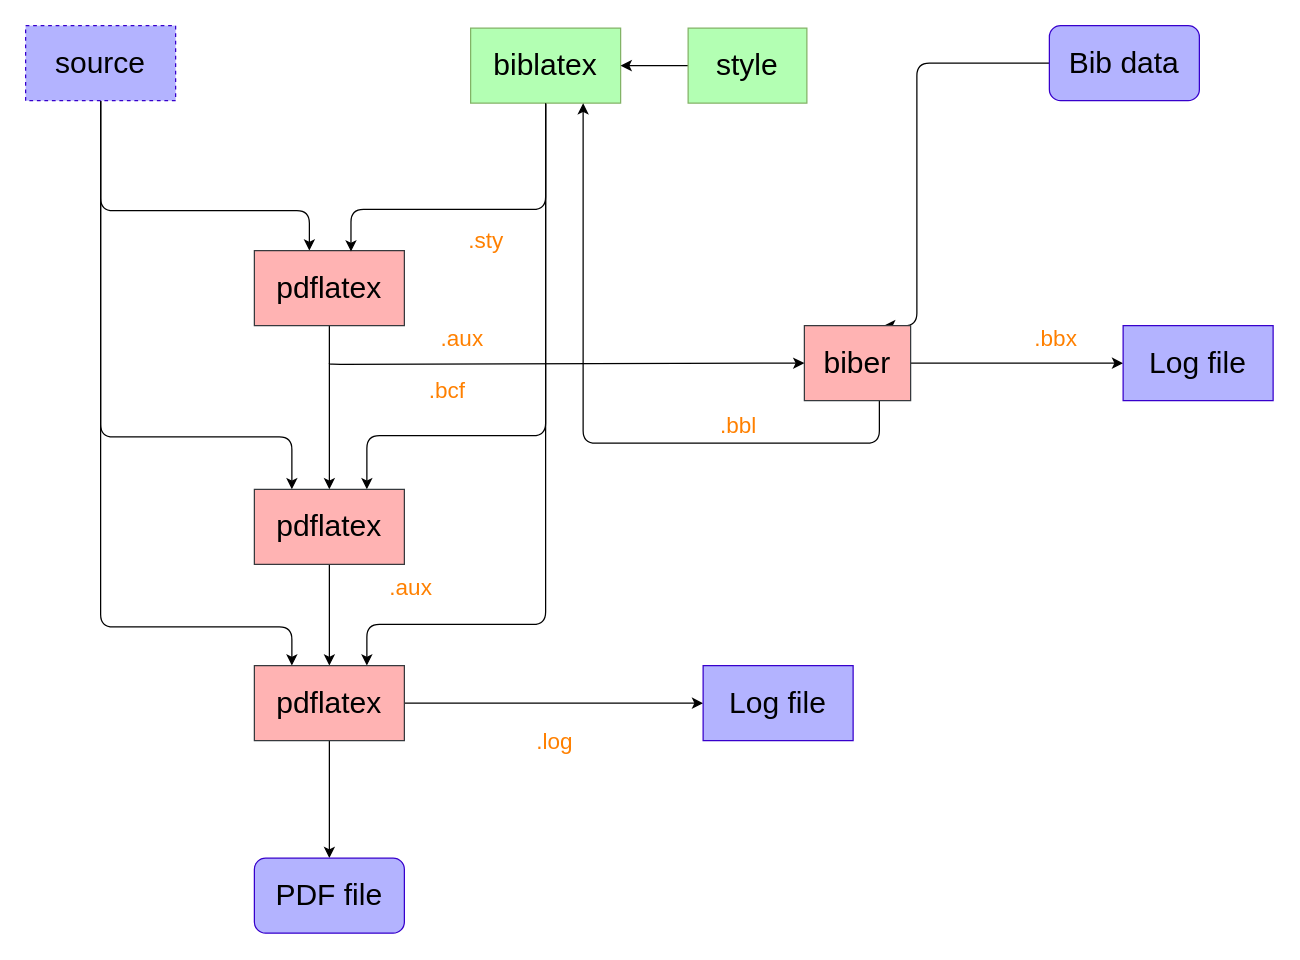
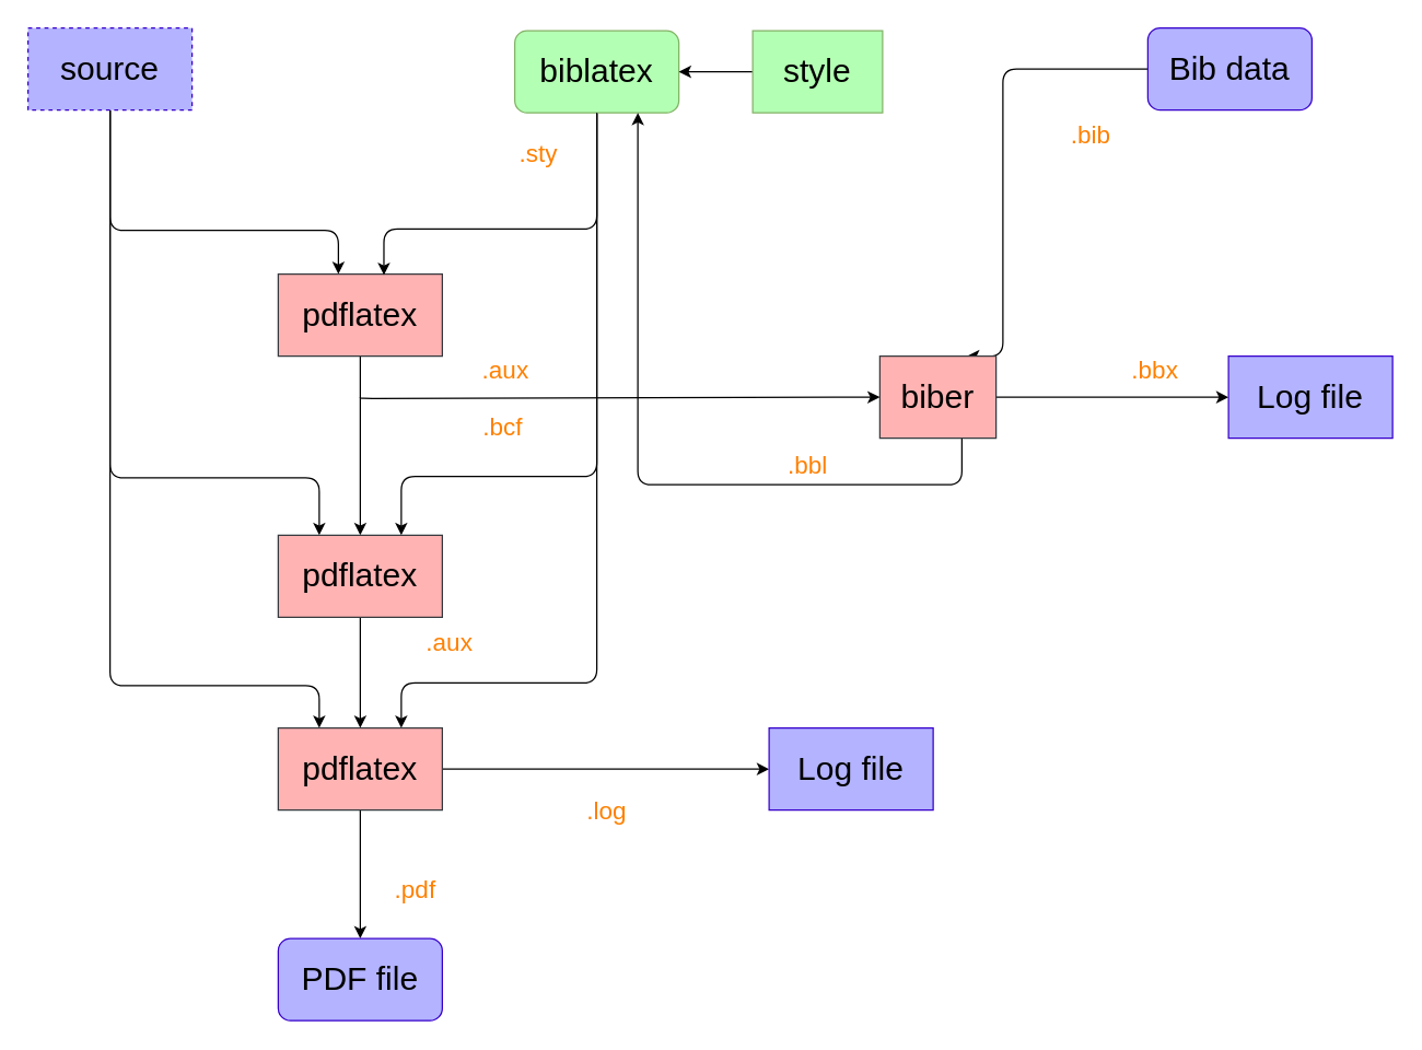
- <mxCell id="8" value="&lt;font style=&quot;font-size: 24px; color: light-dark(rgb(0, 0, 0), rgb(0, 0, 0));&quot;&gt;biblatex&lt;/font&gt;" style="rounded=0;whiteSpace=wrap;html=1;fillColor=light-dark(#B3FFB3,#B3FFB3);strokeColor=#82b366;gradientColor=none;" parent="1" vertex="1"><mxGeometry x="376" y="22" width="120" height="60" as="geometry" /></mxCell>
+ <mxCell id="8" value="&lt;font style=&quot;font-size: 24px; color: light-dark(rgb(0, 0, 0), rgb(0, 0, 0));&quot;&gt;biblatex&lt;/font&gt;" style="whiteSpace=wrap;html=1;fillColor=light-dark(#B3FFB3,#B3FFB3);strokeColor=#82b366;gradientColor=none;rounded=1;" parent="1" vertex="1"><mxGeometry x="376" y="22" width="120" height="60" as="geometry" /></mxCell>
+ <mxCell id="29" value="&lt;font style=&quot;font-size: 18px; color: light-dark(rgb(255, 128, 0), rgb(255, 128, 0));&quot;&gt;.bib&lt;/font&gt;" style="text;html=1;align=center;verticalAlign=middle;resizable=0;points=[];autosize=1;strokeColor=none;fillColor=none;fontFamily=Helvetica;fontSize=11;fontColor=default;labelBackgroundColor=default;" parent="1" vertex="1"><mxGeometry x="773" y="82" width="47" height="34" as="geometry" /></mxCell>
- <mxCell id="28" value="&lt;font style=&quot;font-size: 18px; color: light-dark(rgb(255, 128, 0), rgb(255, 128, 0));&quot;&gt;.sty&lt;/font&gt;" style="text;html=1;align=center;verticalAlign=middle;resizable=0;points=[];autosize=1;strokeColor=none;fillColor=none;fontFamily=Helvetica;fontSize=11;fontColor=default;labelBackgroundColor=default;" parent="1" vertex="1"><mxGeometry x="365" y="175" width="46" height="34" as="geometry" /></mxCell>
+ <mxCell id="28" value="&lt;font style=&quot;font-size: 18px; color: light-dark(rgb(255, 128, 0), rgb(255, 128, 0));&quot;&gt;.sty&lt;/font&gt;" style="text;html=1;align=center;verticalAlign=middle;resizable=0;points=[];autosize=1;strokeColor=none;fillColor=none;fontFamily=Helvetica;fontSize=11;fontColor=default;labelBackgroundColor=default;" parent="1" vertex="1"><mxGeometry x="370" y="95" width="46" height="34" as="geometry" /></mxCell>
- <mxCell id="36" value="&lt;font style=&quot;font-size: 18px; color: light-dark(rgb(255, 128, 0), rgb(255, 128, 0));&quot;&gt;.bcf&lt;/font&gt;" style="text;html=1;align=center;verticalAlign=middle;resizable=0;points=[];autosize=1;strokeColor=none;fillColor=none;fontFamily=Helvetica;fontSize=11;fontColor=default;labelBackgroundColor=default;" vertex="1" parent="1"><mxGeometry x="333" y="295" width="47" height="34" as="geometry" /></mxCell>
+ <mxCell id="36" value="&lt;font style=&quot;font-size: 18px; color: light-dark(rgb(255, 128, 0), rgb(255, 128, 0));&quot;&gt;.bcf&lt;/font&gt;" style="text;html=1;align=center;verticalAlign=middle;resizable=0;points=[];autosize=1;strokeColor=none;fillColor=none;fontFamily=Helvetica;fontSize=11;fontColor=default;labelBackgroundColor=default;" vertex="1" parent="1"><mxGeometry x="343" y="295" width="47" height="34" as="geometry" /></mxCell>
+ <mxCell id="35" value="&lt;font style=&quot;font-size: 18px; color: light-dark(rgb(255, 128, 0), rgb(255, 128, 0));&quot;&gt;.pdf&lt;/font&gt;" style="text;html=1;align=center;verticalAlign=middle;resizable=0;points=[];autosize=1;strokeColor=none;fillColor=none;fontFamily=Helvetica;fontSize=11;fontColor=default;labelBackgroundColor=default;" parent="1" vertex="1"><mxGeometry x="279" y="634" width="48" height="34" as="geometry" /></mxCell>
